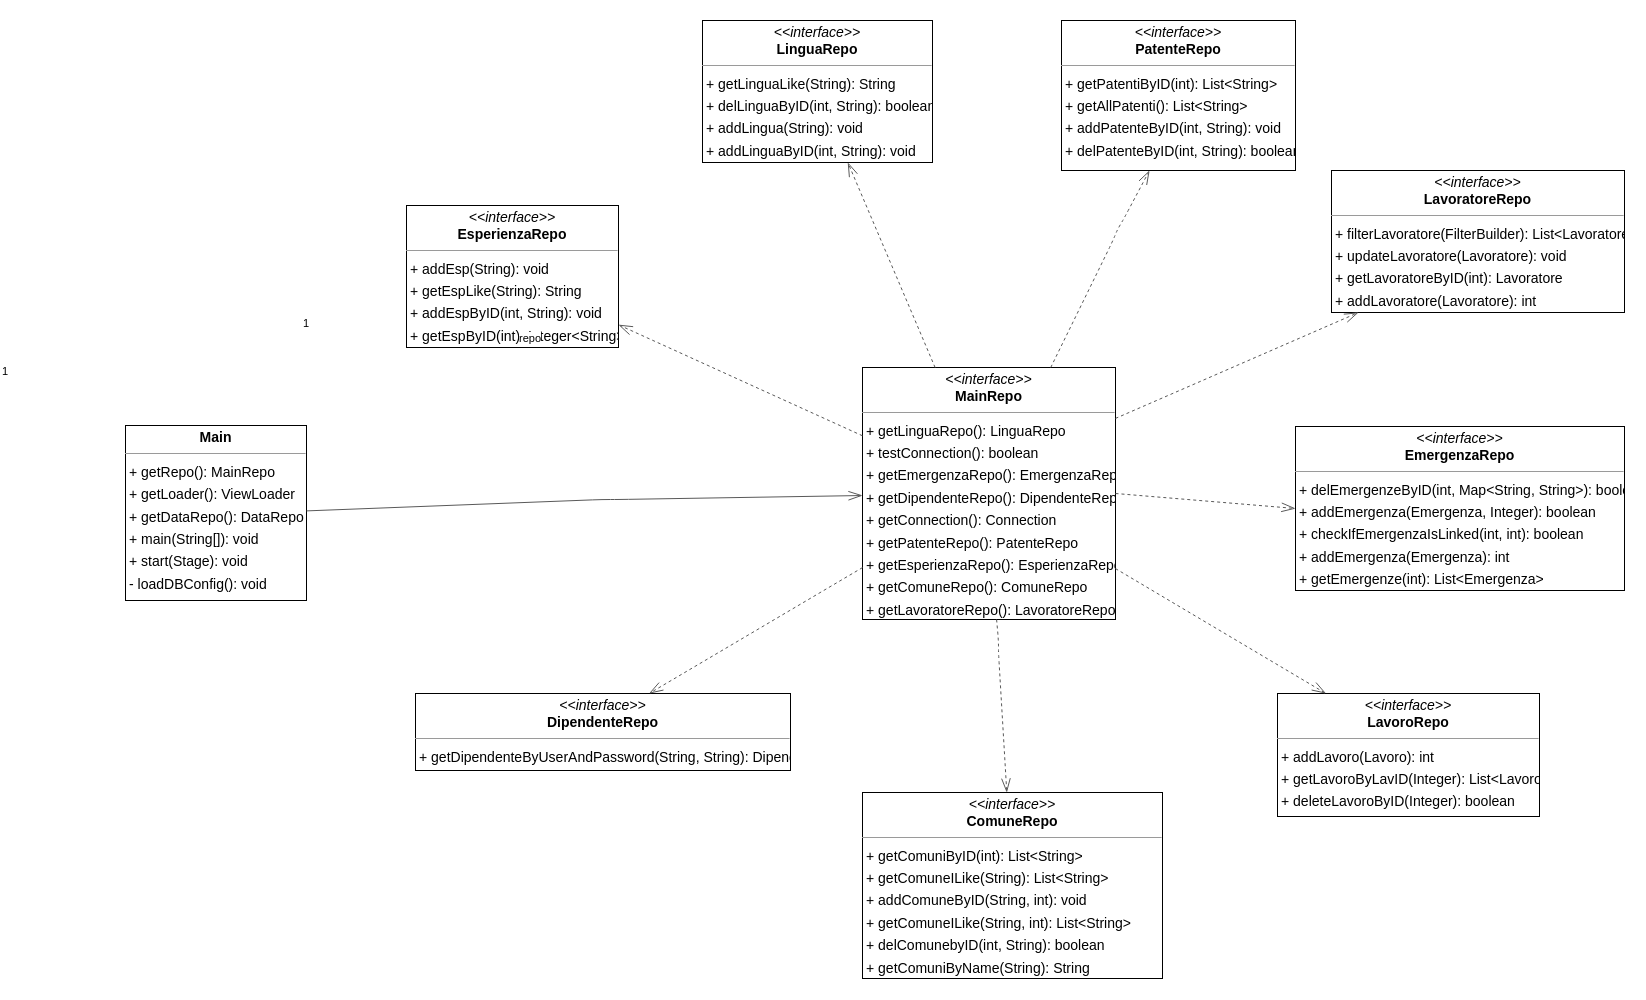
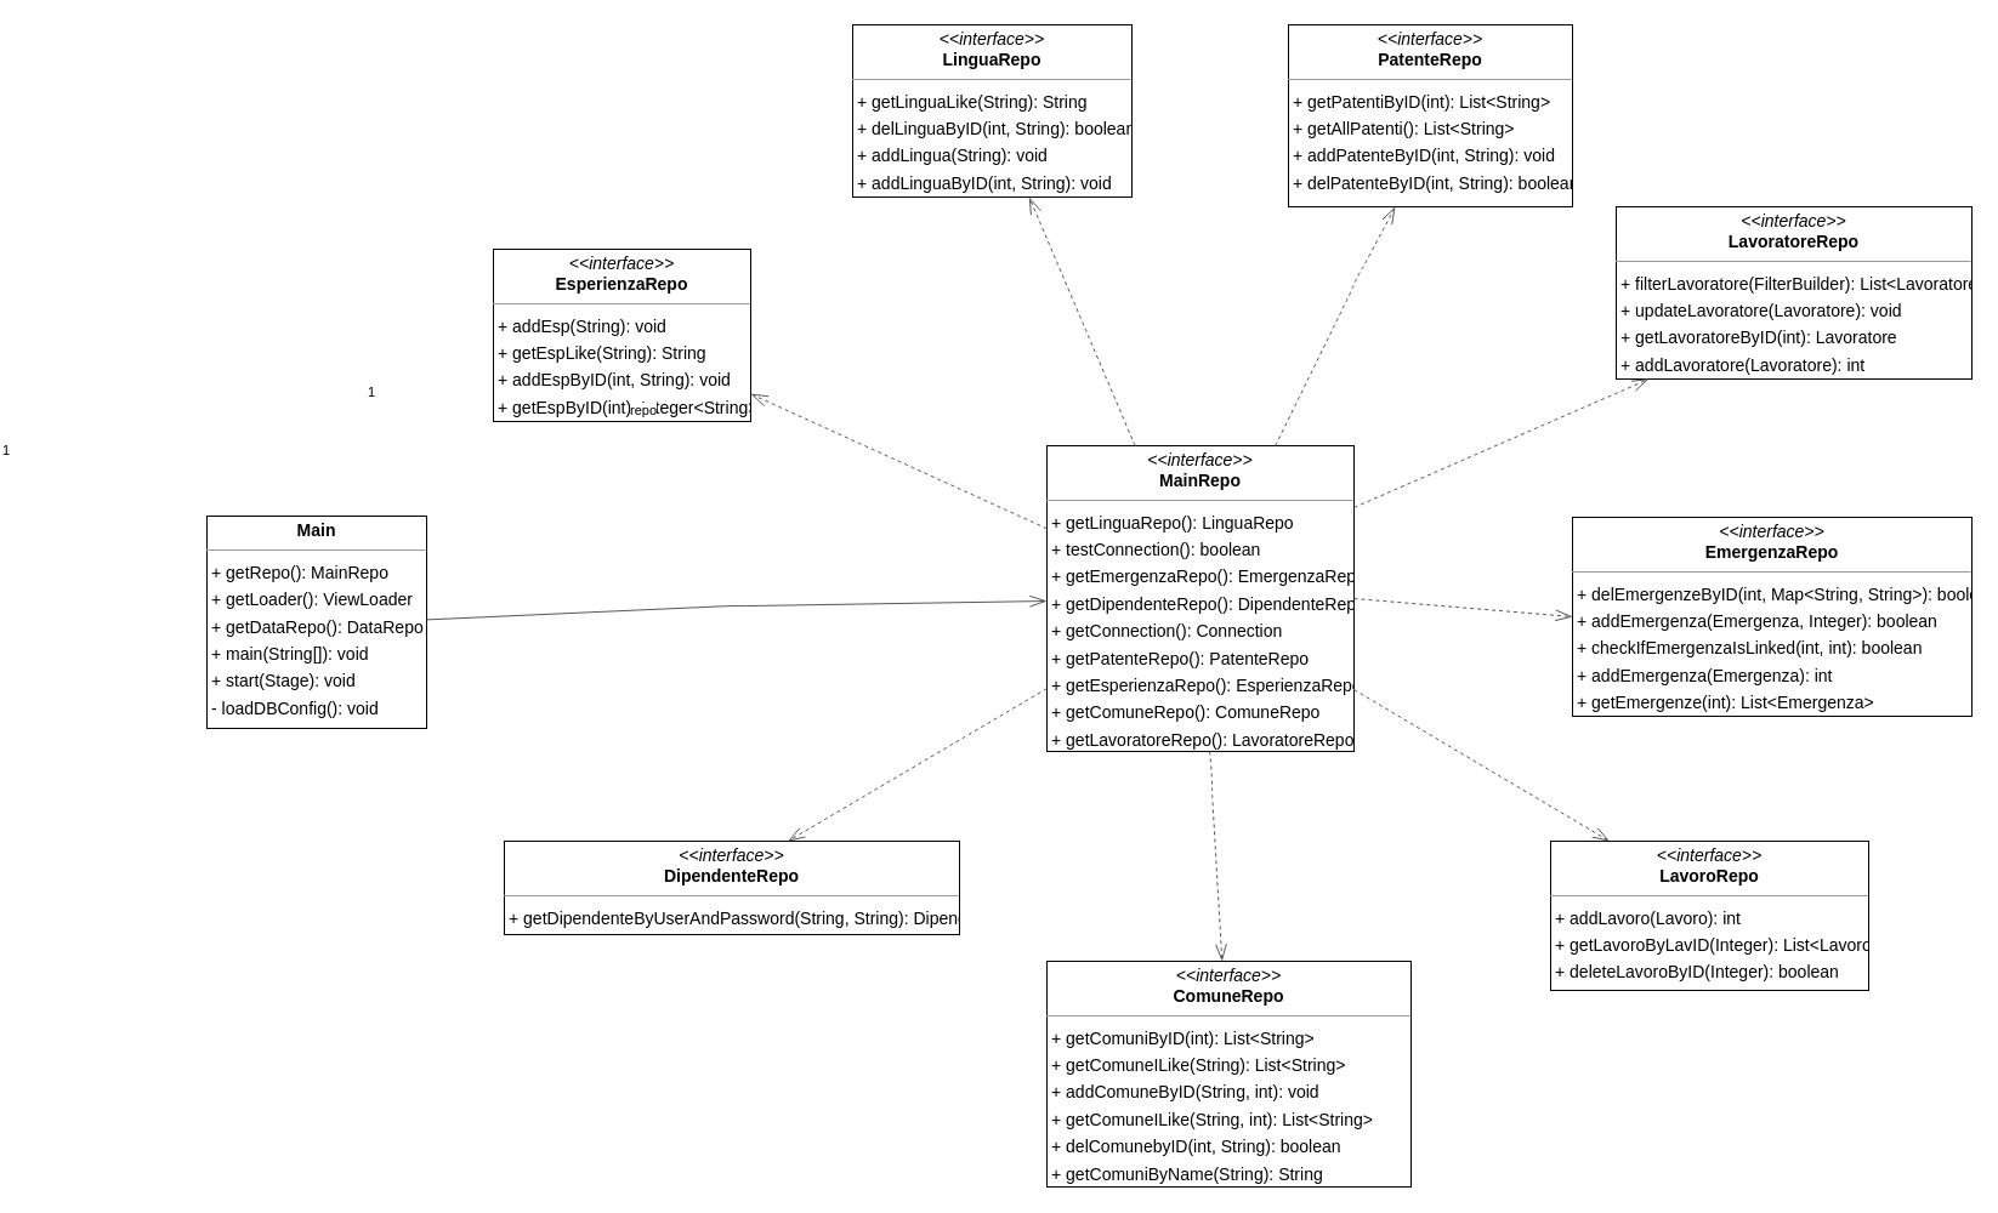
- <mxCell id="9" value="&lt;p style=&quot;margin:0px;margin-top:4px;text-align:center;&quot;&gt;&lt;b&gt;Main&lt;/b&gt;&lt;/p&gt;&lt;hr size=&quot;1&quot;/&gt;&lt;p style=&quot;margin:0 0 0 4px;line-height:1.6;&quot;&gt;+ getRepo(): MainRepo&lt;br/&gt;+ getLoader(): ViewLoader&lt;br/&gt;+ getDataRepo(): DataRepo&lt;br/&gt;+ main(String[]): void&lt;br/&gt;+ start(Stage): void&lt;br/&gt;- loadDBConfig(): void&lt;/p&gt;" style="verticalAlign=top;align=left;overflow=fill;fontSize=14;fontFamily=Helvetica;html=1;rounded=0;shadow=0;comic=0;labelBackgroundColor=none;strokeWidth=1;" parent="1" vertex="1"><mxGeometry x="20" y="425" width="181" height="175" as="geometry" /></mxCell>
+ <mxCell id="9" value="&lt;p style=&quot;margin:0px;margin-top:4px;text-align:center;&quot;&gt;&lt;b&gt;Main&lt;/b&gt;&lt;/p&gt;&lt;hr size=&quot;1&quot;/&gt;&lt;p style=&quot;margin:0 0 0 4px;line-height:1.6;&quot;&gt;+ getRepo(): MainRepo&lt;br/&gt;+ getLoader(): ViewLoader&lt;br/&gt;+ getDataRepo(): DataRepo&lt;br/&gt;+ main(String[]): void&lt;br/&gt;+ start(Stage): void&lt;br/&gt;- loadDBConfig(): void&lt;/p&gt;" style="verticalAlign=top;align=left;overflow=fill;fontSize=14;fontFamily=Helvetica;html=1;rounded=0;shadow=0;comic=0;labelBackgroundColor=none;strokeWidth=1;" parent="1" vertex="1"><mxGeometry x="65" y="425" width="181" height="175" as="geometry" /></mxCell>
